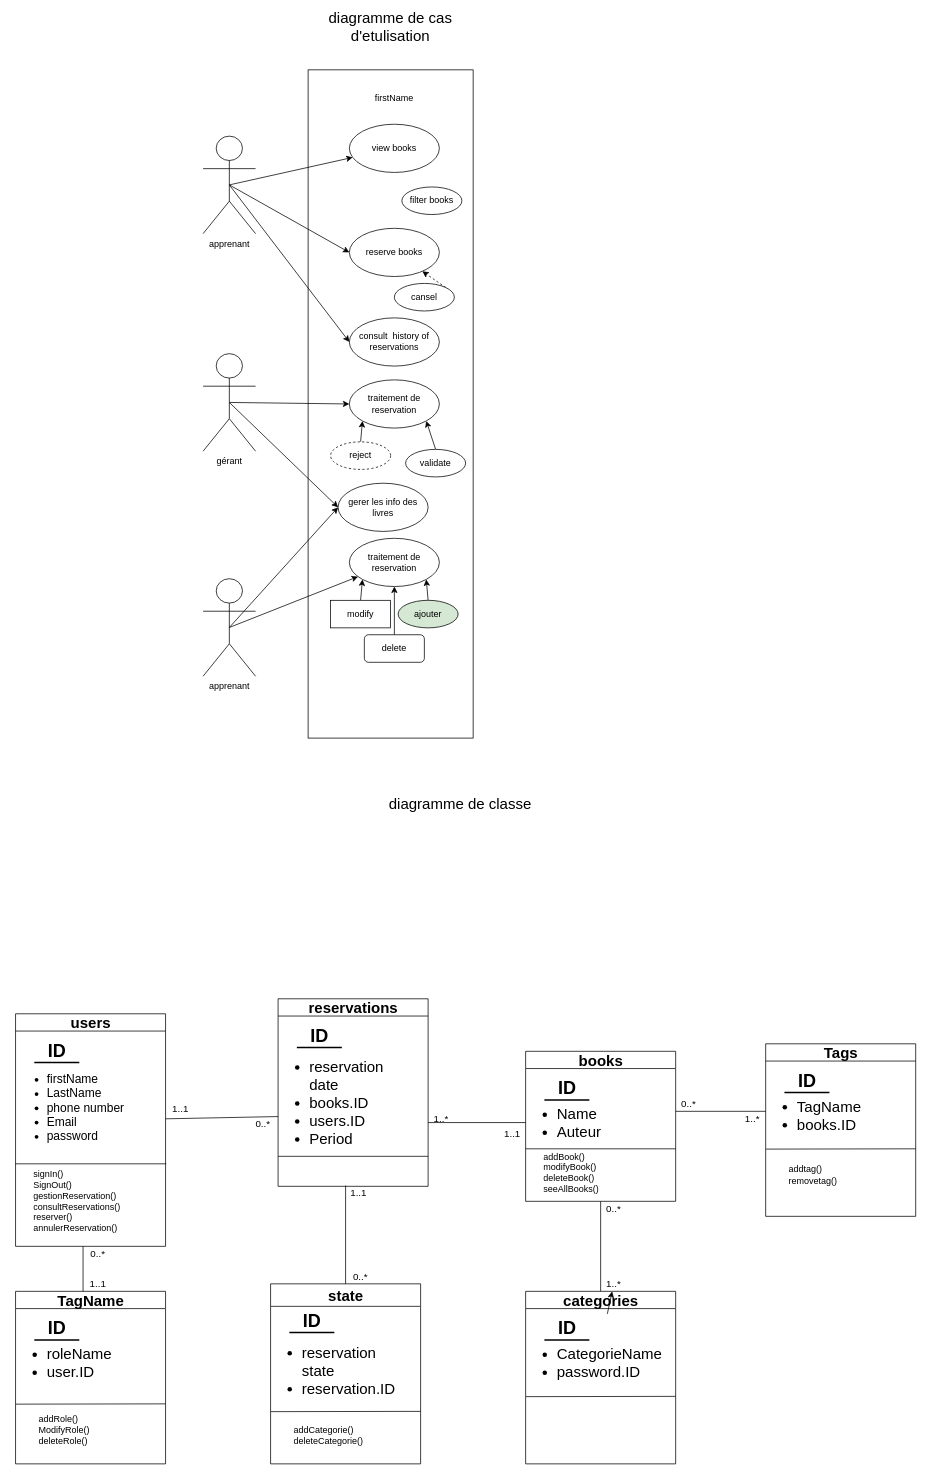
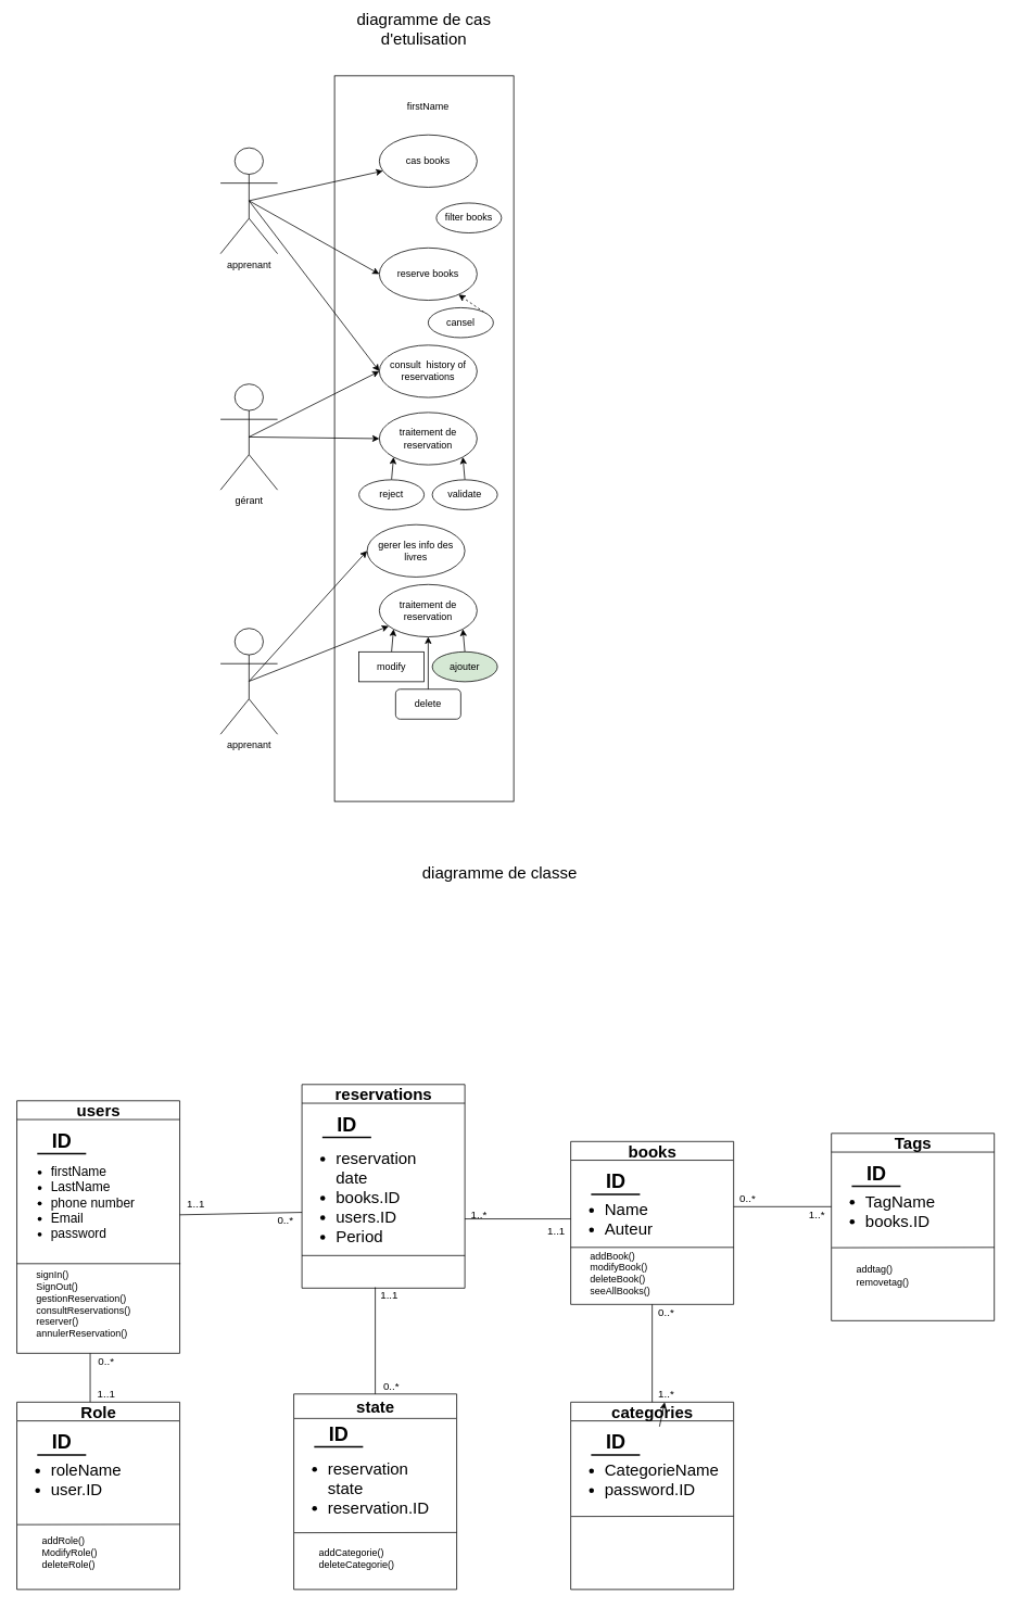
- <mxCell id="11" value="view books" style="ellipse;whiteSpace=wrap;html=1;" parent="1" vertex="1"><mxGeometry x="465" y="165.102" width="120" height="64.286" as="geometry" /></mxCell>
+ <mxCell id="11" value="cas books" style="ellipse;whiteSpace=wrap;html=1;" parent="1" vertex="1"><mxGeometry x="465" y="165.102" width="120" height="64.286" as="geometry" /></mxCell>
+ <mxCell id="38" style="edgeStyle=none;html=1;exitX=0.5;exitY=0.5;exitDx=0;exitDy=0;exitPerimeter=0;entryX=0;entryY=0.5;entryDx=0;entryDy=0;" parent="1" source="41" target="14" edge="1"><mxGeometry relative="1" as="geometry" /></mxCell>
- <mxCell id="40" style="edgeStyle=none;html=1;exitX=0.5;exitY=0.5;exitDx=0;exitDy=0;exitPerimeter=0;entryX=0;entryY=0.5;entryDx=0;entryDy=0;" parent="1" source="41" target="22" edge="1"><mxGeometry relative="1" as="geometry" /></mxCell>
- <mxCell id="19" value="reject" style="ellipse;whiteSpace=wrap;html=1;dashed=1;" parent="1" vertex="1"><mxGeometry x="440" y="588.551" width="80" height="36.735" as="geometry" /></mxCell>
+ <mxCell id="19" value="reject" style="ellipse;whiteSpace=wrap;html=1;" parent="1" vertex="1"><mxGeometry x="440" y="588.551" width="80" height="36.735" as="geometry" /></mxCell>
- <mxCell id="21" value="validate" style="ellipse;whiteSpace=wrap;html=1;" parent="1" vertex="1"><mxGeometry x="540" y="598.551" width="80" height="36.735" as="geometry" /></mxCell>
+ <mxCell id="21" value="validate" style="ellipse;whiteSpace=wrap;html=1;" parent="1" vertex="1"><mxGeometry x="530" y="588.551" width="80" height="36.735" as="geometry" /></mxCell>
- <mxCell id="48" value="TagName" style="swimlane;labelBackgroundColor=none;labelBorderColor=none;strokeWidth=1;fontSize=20;html=1;swimlaneFillColor=default;" parent="1" vertex="1"><mxGeometry x="20" y="1721" width="200" height="230" as="geometry" /></mxCell>
+ <mxCell id="48" value="Role" style="swimlane;labelBackgroundColor=none;labelBorderColor=none;strokeWidth=1;fontSize=20;html=1;swimlaneFillColor=default;" parent="1" vertex="1"><mxGeometry x="20" y="1721" width="200" height="230" as="geometry" /></mxCell>
